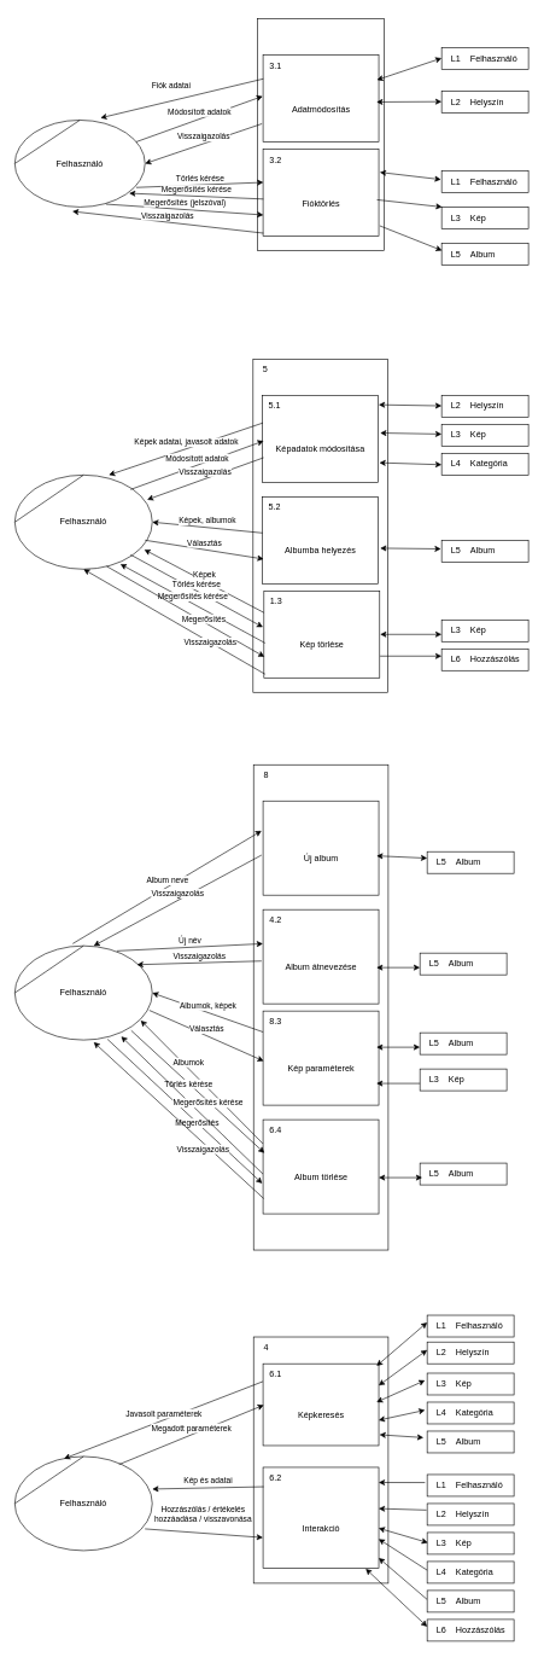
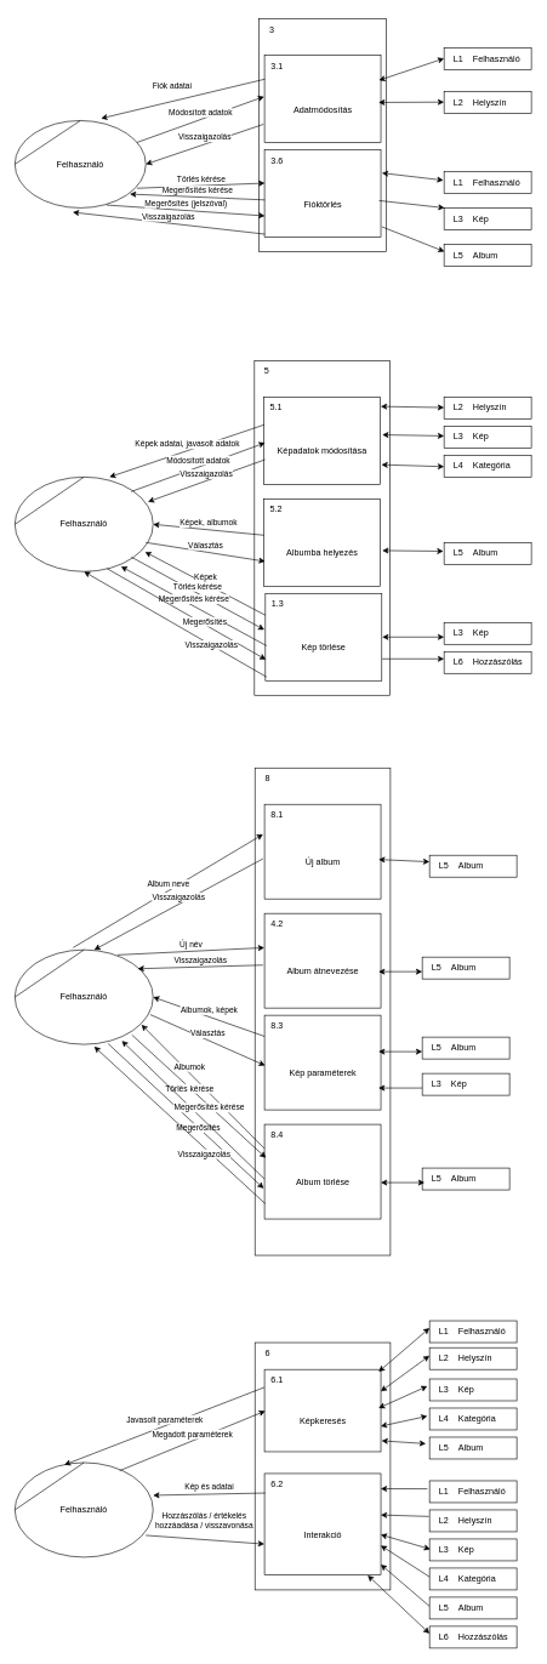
+ <mxCell id="3" value="3" style="text;html=1;strokeColor=none;fillColor=none;align=center;verticalAlign=middle;whiteSpace=wrap;rounded=0;movable=0;resizable=0;rotatable=0;cloneable=0;deletable=0;connectable=0;allowArrows=0;pointerEvents=1;" parent="2" vertex="1"><mxGeometry width="35" height="30" as="geometry" /></mxCell>
- <mxCell id="6" value="3.2" style="text;html=1;strokeColor=none;fillColor=none;align=center;verticalAlign=middle;whiteSpace=wrap;rounded=0;connectable=0;allowArrows=0;editable=1;movable=0;resizable=0;rotatable=0;deletable=0;locked=0;cloneable=0;" parent="5" vertex="1"><mxGeometry width="35" height="30" as="geometry" /></mxCell>
+ <mxCell id="6" value="3.6" style="text;html=1;strokeColor=none;fillColor=none;align=center;verticalAlign=middle;whiteSpace=wrap;rounded=0;connectable=0;allowArrows=0;editable=1;movable=0;resizable=0;rotatable=0;deletable=0;locked=0;cloneable=0;" parent="5" vertex="1"><mxGeometry width="35" height="30" as="geometry" /></mxCell>
+ <mxCell id="77" value="8.1" style="text;html=1;strokeColor=none;fillColor=none;align=center;verticalAlign=middle;whiteSpace=wrap;rounded=0;connectable=0;allowArrows=0;editable=1;movable=0;resizable=0;rotatable=0;deletable=0;locked=0;cloneable=0;" parent="76" vertex="1"><mxGeometry width="35" height="30" as="geometry" /></mxCell>
- <mxCell id="88" value="6.4" style="text;html=1;strokeColor=none;fillColor=none;align=center;verticalAlign=middle;whiteSpace=wrap;rounded=0;connectable=0;allowArrows=0;editable=1;movable=0;resizable=0;rotatable=0;deletable=0;locked=0;cloneable=0;" parent="87" vertex="1"><mxGeometry width="35" height="30" as="geometry" /></mxCell>
+ <mxCell id="88" value="8.4" style="text;html=1;strokeColor=none;fillColor=none;align=center;verticalAlign=middle;whiteSpace=wrap;rounded=0;connectable=0;allowArrows=0;editable=1;movable=0;resizable=0;rotatable=0;deletable=0;locked=0;cloneable=0;" parent="87" vertex="1"><mxGeometry width="35" height="30" as="geometry" /></mxCell>
- <mxCell id="118" value="4" style="text;html=1;strokeColor=none;fillColor=none;align=center;verticalAlign=middle;whiteSpace=wrap;rounded=0;movable=0;resizable=0;rotatable=0;cloneable=0;deletable=0;connectable=0;allowArrows=0;pointerEvents=1;" parent="117" vertex="1"><mxGeometry width="35" height="30" as="geometry" /></mxCell>
+ <mxCell id="118" value="6" style="text;html=1;strokeColor=none;fillColor=none;align=center;verticalAlign=middle;whiteSpace=wrap;rounded=0;movable=0;resizable=0;rotatable=0;cloneable=0;deletable=0;connectable=0;allowArrows=0;pointerEvents=1;" parent="117" vertex="1"><mxGeometry width="35" height="30" as="geometry" /></mxCell>
